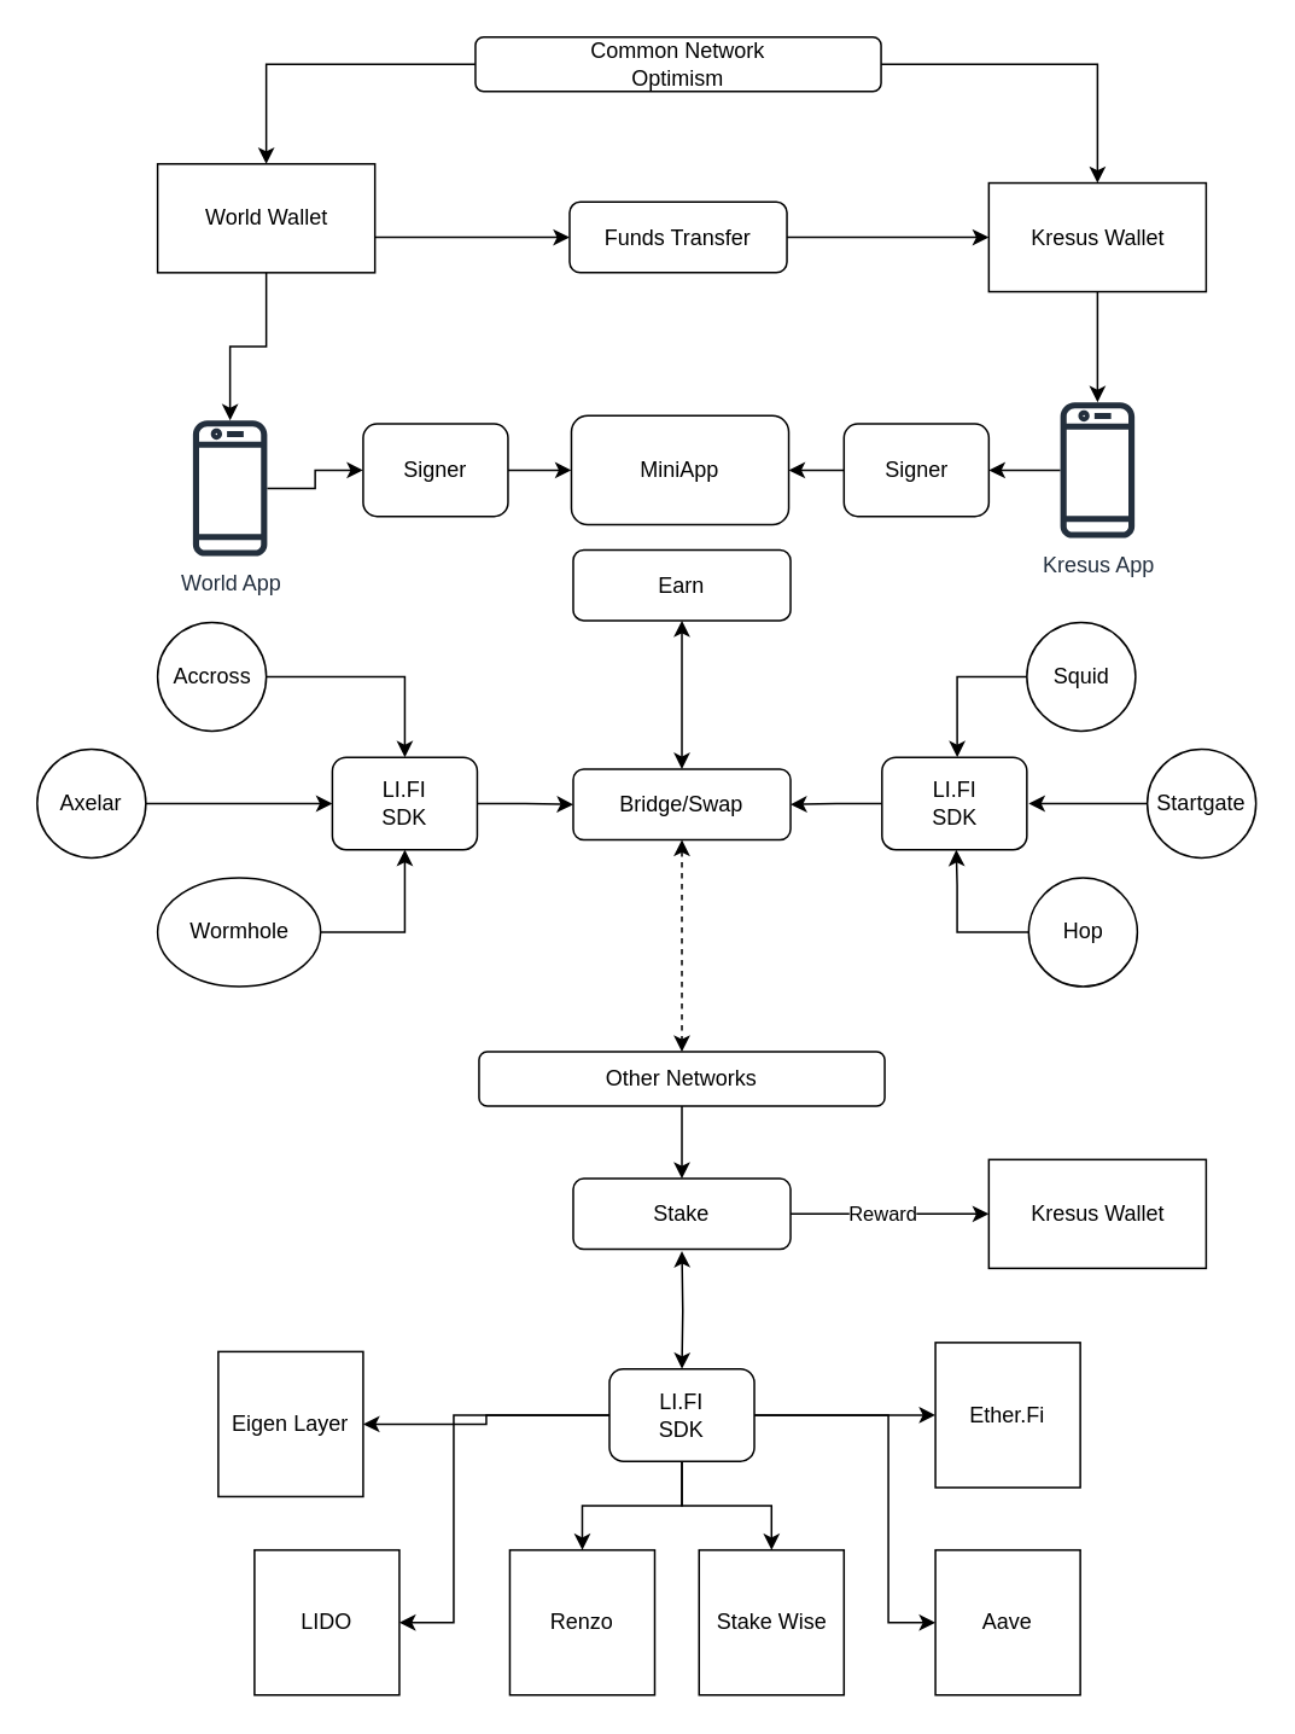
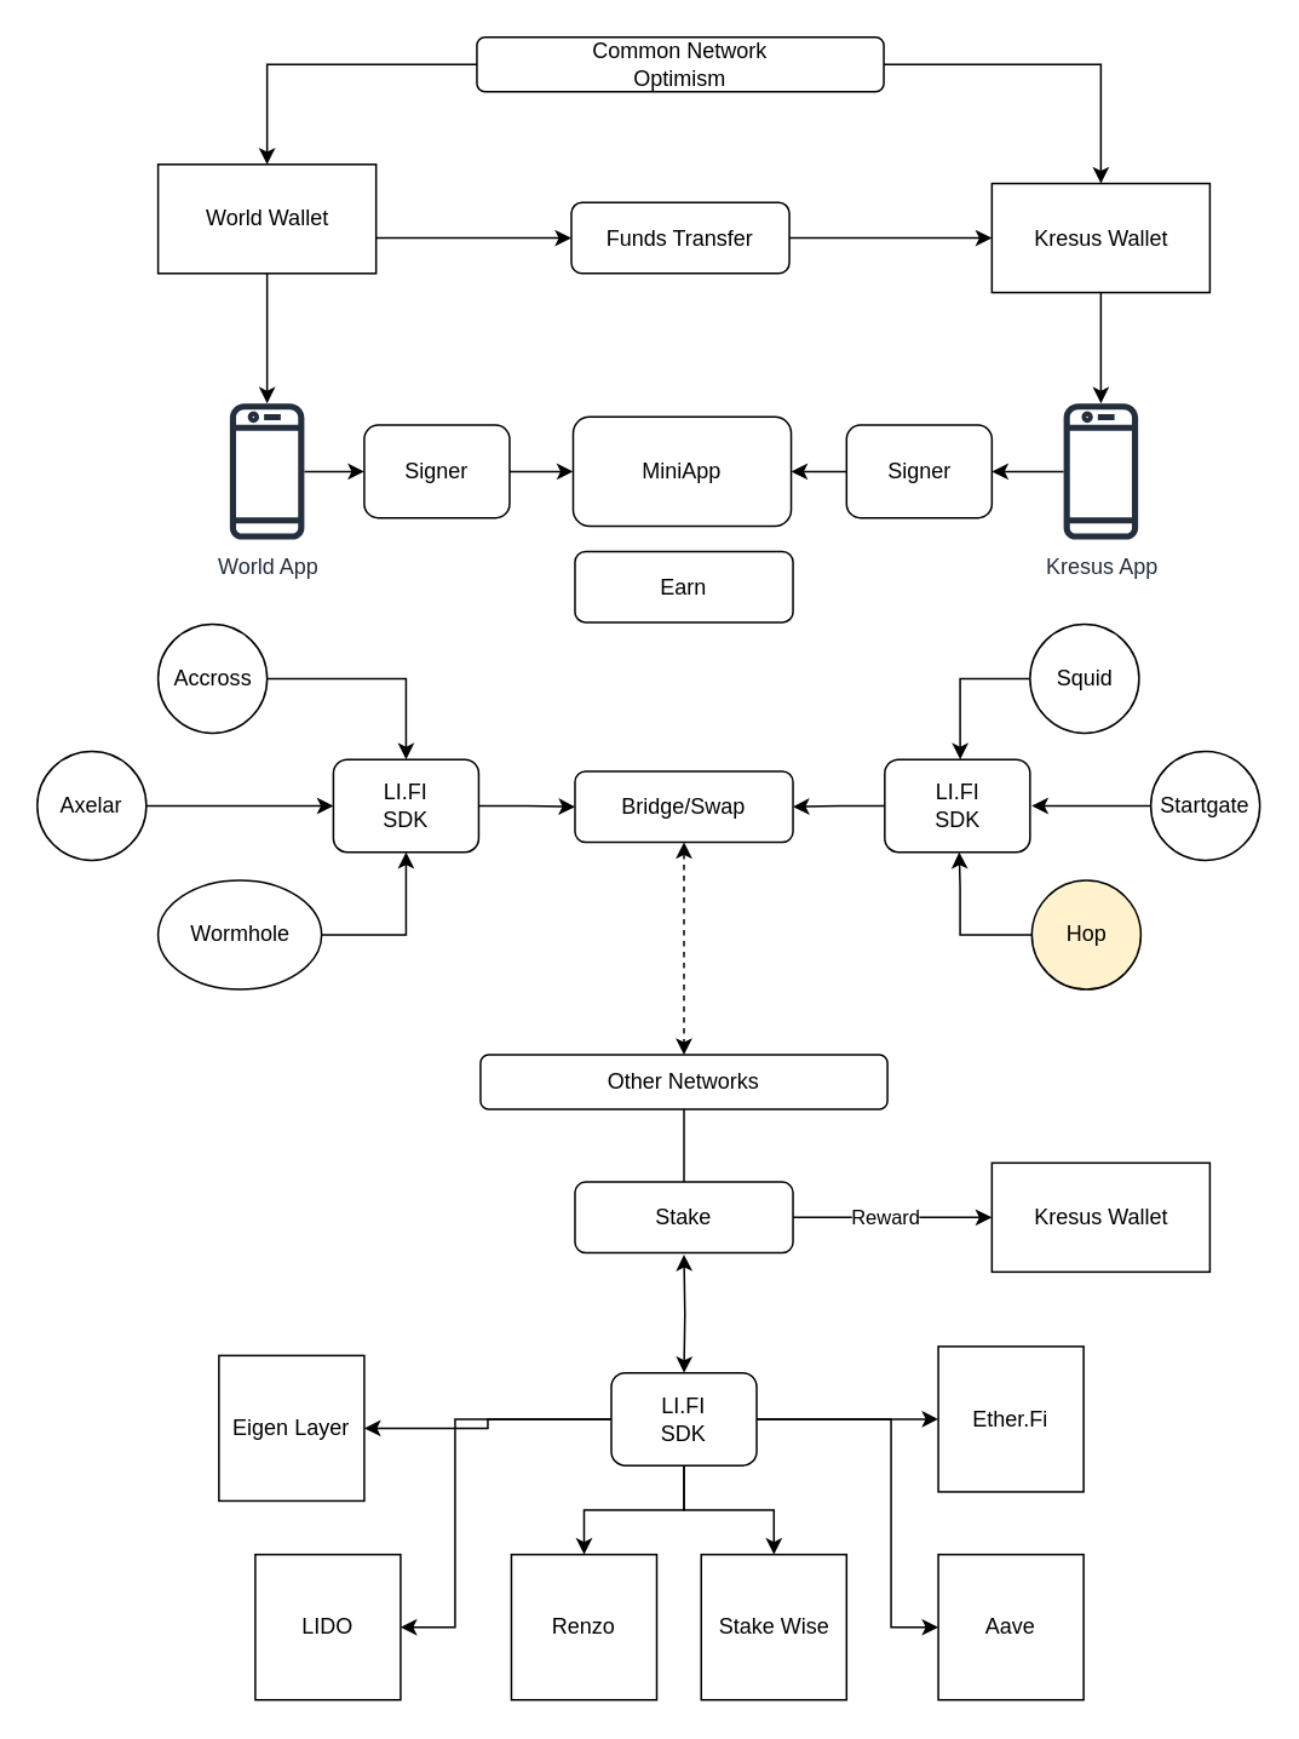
- <mxCell id="3" value="World App" style="sketch=0;outlineConnect=0;fontColor=#232F3E;gradientColor=none;fillColor=#232F3D;strokeColor=none;dashed=0;verticalLabelPosition=bottom;verticalAlign=top;align=center;html=1;fontSize=12;fontStyle=0;aspect=fixed;pointerEvents=1;shape=mxgraph.aws4.mobile_client;" vertex="1" parent="1"><mxGeometry x="106" y="230" width="41" height="78" as="geometry" /></mxCell>
+ <mxCell id="3" value="World App" style="sketch=0;outlineConnect=0;fontColor=#232F3E;gradientColor=none;fillColor=#232F3D;strokeColor=none;dashed=0;verticalLabelPosition=bottom;verticalAlign=top;align=center;html=1;fontSize=12;fontStyle=0;aspect=fixed;pointerEvents=1;shape=mxgraph.aws4.mobile_client;" vertex="1" parent="1"><mxGeometry x="126" y="220" width="41" height="78" as="geometry" /></mxCell>
- <mxCell id="17" value="" style="edgeStyle=orthogonalEdgeStyle;rounded=0;orthogonalLoop=1;jettySize=auto;html=1;startArrow=classic;startFill=1;" edge="1" parent="1" source="18" target="20"><mxGeometry relative="1" as="geometry" /></mxCell>
- <mxCell id="38" value="Hop" style="ellipse;whiteSpace=wrap;html=1;aspect=fixed;" vertex="1" parent="1"><mxGeometry x="567.5" y="484" width="60" height="60" as="geometry" /></mxCell>
+ <mxCell id="38" value="Hop" style="ellipse;whiteSpace=wrap;html=1;aspect=fixed;fillColor=#fff2cc;" vertex="1" parent="1"><mxGeometry x="567.5" y="484" width="60" height="60" as="geometry" /></mxCell>
- <mxCell id="25" value="" style="edgeStyle=orthogonalEdgeStyle;rounded=0;orthogonalLoop=1;jettySize=auto;html=1;" edge="1" parent="1" source="26" target="54"><mxGeometry relative="1" as="geometry" /></mxCell>
+ <mxCell id="25" value="" style="edgeStyle=orthogonalEdgeStyle;rounded=0;orthogonalLoop=1;jettySize=auto;html=1;endArrow=none;" edge="1" parent="1" source="26" target="54"><mxGeometry relative="1" as="geometry" /></mxCell>
